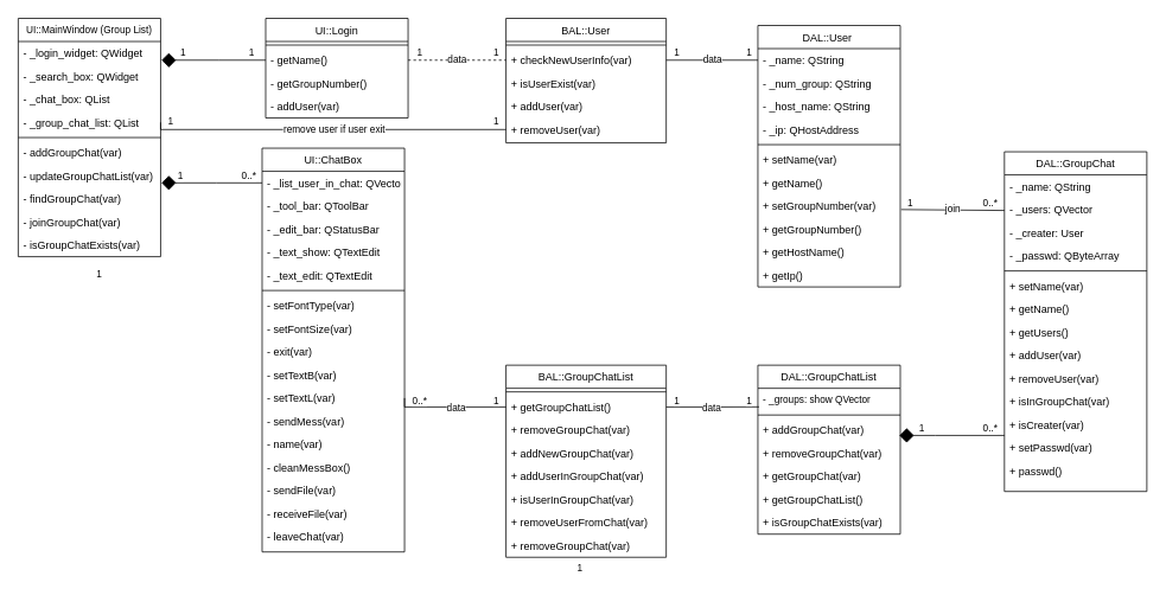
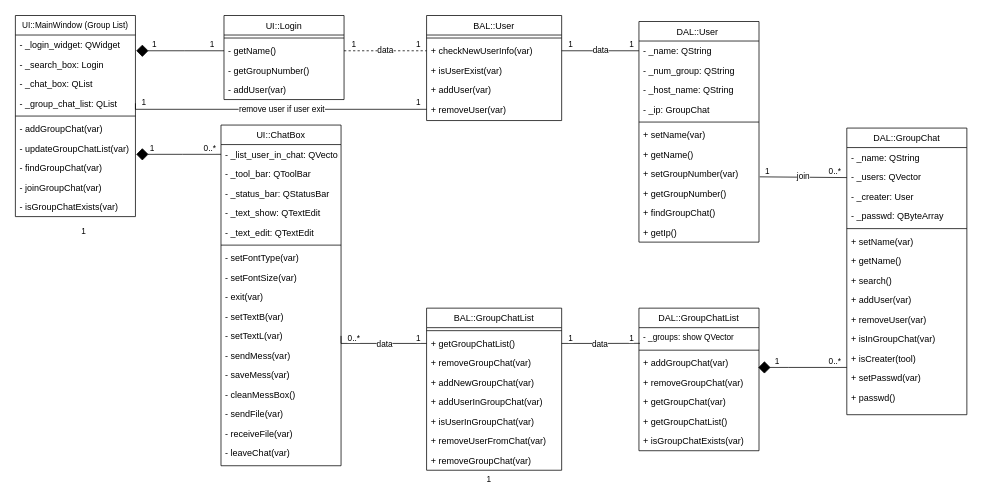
- <mxCell id="46" value="- _search_box: QWidget" style="text;align=left;verticalAlign=top;spacingLeft=4;spacingRight=4;overflow=hidden;rotatable=0;points=[[0,0.5],[1,0.5]];portConstraint=eastwest;" vertex="1" parent="44"><mxGeometry y="52" width="160" height="26" as="geometry" /></mxCell>
+ <mxCell id="46" value="- _search_box: Login" style="text;align=left;verticalAlign=top;spacingLeft=4;spacingRight=4;overflow=hidden;rotatable=0;points=[[0,0.5],[1,0.5]];portConstraint=eastwest;" vertex="1" parent="44"><mxGeometry y="52" width="160" height="26" as="geometry" /></mxCell>
- <mxCell id="6" value="- _ip: QHostAddress" style="text;align=left;verticalAlign=top;spacingLeft=4;spacingRight=4;overflow=hidden;rotatable=0;points=[[0,0.5],[1,0.5]];portConstraint=eastwest;rounded=0;shadow=0;html=0;" parent="2" vertex="1"><mxGeometry y="104" width="160" height="26" as="geometry" /></mxCell>
+ <mxCell id="6" value="- _ip: GroupChat" style="text;align=left;verticalAlign=top;spacingLeft=4;spacingRight=4;overflow=hidden;rotatable=0;points=[[0,0.5],[1,0.5]];portConstraint=eastwest;rounded=0;shadow=0;html=0;" parent="2" vertex="1"><mxGeometry y="104" width="160" height="26" as="geometry" /></mxCell>
- <mxCell id="69" value="- _edit_bar: QStatusBar" style="text;align=left;verticalAlign=top;spacingLeft=4;spacingRight=4;overflow=hidden;rotatable=0;points=[[0,0.5],[1,0.5]];portConstraint=eastwest;" vertex="1" parent="66"><mxGeometry y="78" width="160" height="26" as="geometry" /></mxCell>
+ <mxCell id="69" value="- _status_bar: QStatusBar" style="text;align=left;verticalAlign=top;spacingLeft=4;spacingRight=4;overflow=hidden;rotatable=0;points=[[0,0.5],[1,0.5]];portConstraint=eastwest;" vertex="1" parent="66"><mxGeometry y="78" width="160" height="26" as="geometry" /></mxCell>
- <mxCell id="12" value="+ getHostName()" style="text;align=left;verticalAlign=top;spacingLeft=4;spacingRight=4;overflow=hidden;rotatable=0;points=[[0,0.5],[1,0.5]];portConstraint=eastwest;" parent="2" vertex="1"><mxGeometry y="242" width="160" height="26" as="geometry" /></mxCell>
+ <mxCell id="12" value="+ findGroupChat()" style="text;align=left;verticalAlign=top;spacingLeft=4;spacingRight=4;overflow=hidden;rotatable=0;points=[[0,0.5],[1,0.5]];portConstraint=eastwest;" parent="2" vertex="1"><mxGeometry y="242" width="160" height="26" as="geometry" /></mxCell>
- <mxCell id="22" value="+ getUsers()" style="text;align=left;verticalAlign=top;spacingLeft=4;spacingRight=4;overflow=hidden;rotatable=0;points=[[0,0.5],[1,0.5]];portConstraint=eastwest;" parent="14" vertex="1"><mxGeometry y="190" width="160" height="26" as="geometry" /></mxCell>
+ <mxCell id="22" value="+ search()" style="text;align=left;verticalAlign=top;spacingLeft=4;spacingRight=4;overflow=hidden;rotatable=0;points=[[0,0.5],[1,0.5]];portConstraint=eastwest;" parent="14" vertex="1"><mxGeometry y="190" width="160" height="26" as="geometry" /></mxCell>
- <mxCell id="26" value="+ isCreater(var)" style="text;align=left;verticalAlign=top;spacingLeft=4;spacingRight=4;overflow=hidden;rotatable=0;points=[[0,0.5],[1,0.5]];portConstraint=eastwest;" parent="14" vertex="1"><mxGeometry y="294" width="160" height="26" as="geometry" /></mxCell>
+ <mxCell id="26" value="+ isCreater(tool)" style="text;align=left;verticalAlign=top;spacingLeft=4;spacingRight=4;overflow=hidden;rotatable=0;points=[[0,0.5],[1,0.5]];portConstraint=eastwest;" parent="14" vertex="1"><mxGeometry y="294" width="160" height="26" as="geometry" /></mxCell>
- <mxCell id="79" value="- name(var)" style="text;align=left;verticalAlign=top;spacingLeft=4;spacingRight=4;overflow=hidden;rotatable=0;points=[[0,0.5],[1,0.5]];portConstraint=eastwest;" vertex="1" parent="66"><mxGeometry y="320" width="160" height="26" as="geometry" /></mxCell>
+ <mxCell id="79" value="- saveMess(var)" style="text;align=left;verticalAlign=top;spacingLeft=4;spacingRight=4;overflow=hidden;rotatable=0;points=[[0,0.5],[1,0.5]];portConstraint=eastwest;" vertex="1" parent="66"><mxGeometry y="320" width="160" height="26" as="geometry" /></mxCell>
